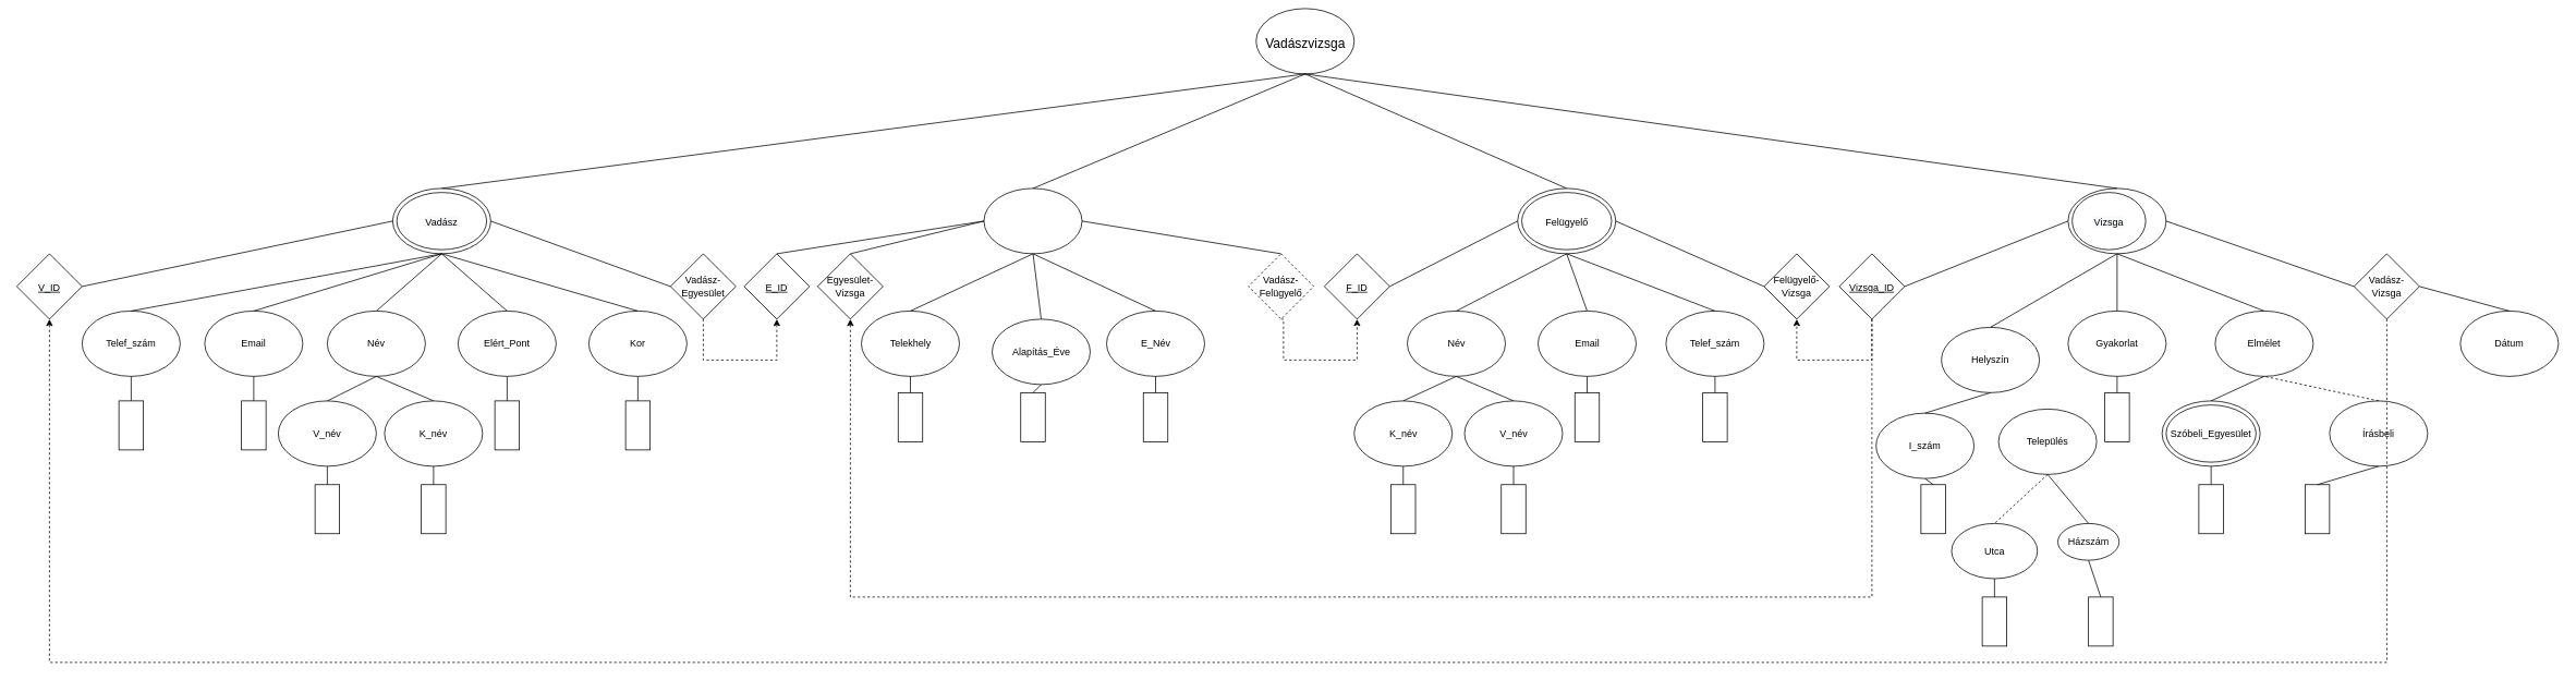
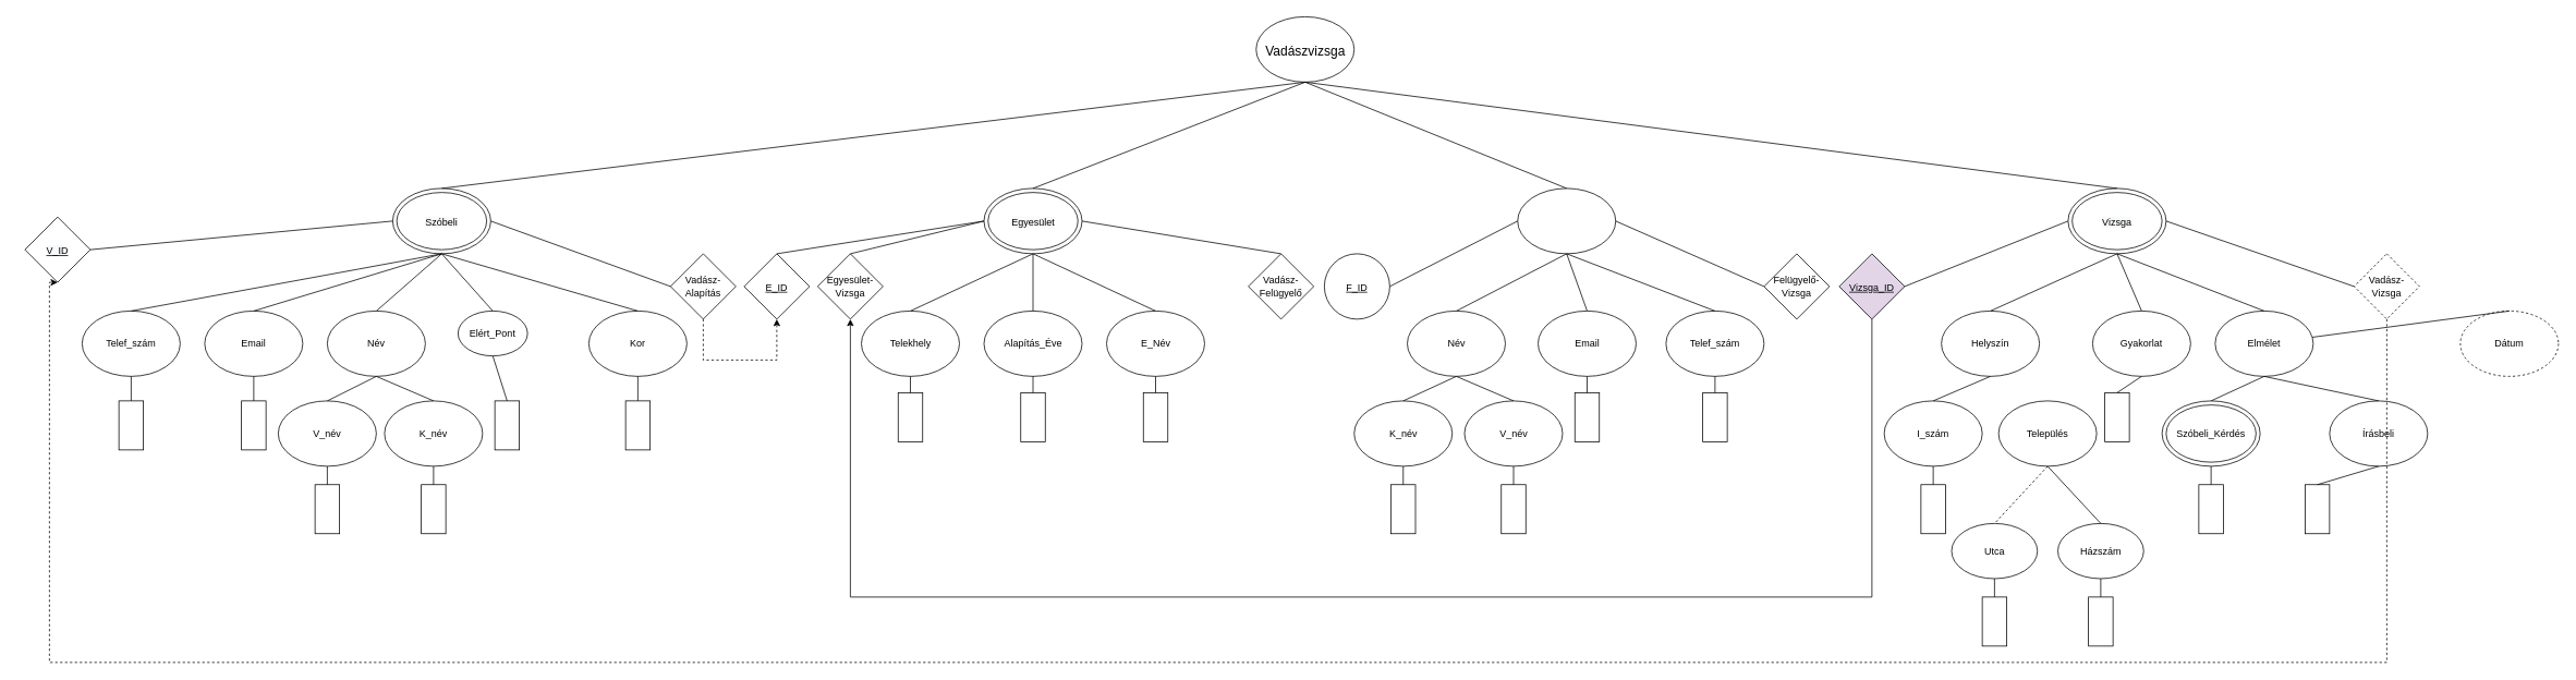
- <mxCell id="2" value="&lt;font style=&quot;font-size: 16px;&quot;&gt;Vadászvizsga&lt;/font&gt;" style="ellipse;whiteSpace=wrap;html=1;fontSize=24;" vertex="1" parent="1"><mxGeometry x="1536.5" y="10" width="120" height="80" as="geometry" /></mxCell>
+ <mxCell id="2" value="&lt;font style=&quot;font-size: 16px;&quot;&gt;Vadászvizsga&lt;/font&gt;" style="ellipse;whiteSpace=wrap;html=1;fontSize=24;" vertex="1" parent="1"><mxGeometry x="1536.5" y="20" width="120" height="80" as="geometry" /></mxCell>
- <mxCell id="32" value="&lt;span style=&quot;color: rgb(0, 0, 0); font-family: Helvetica; font-size: 12px; font-style: normal; font-variant-ligatures: normal; font-variant-caps: normal; font-weight: 400; letter-spacing: normal; orphans: 2; text-align: center; text-indent: 0px; text-transform: none; widows: 2; word-spacing: 0px; -webkit-text-stroke-width: 0px; background-color: rgb(248, 249, 250); text-decoration-thickness: initial; text-decoration-style: initial; text-decoration-color: initial; float: none; display: inline !important;&quot;&gt;Vadász&lt;/span&gt;" style="ellipse;whiteSpace=wrap;html=1;fontSize=16;" vertex="1" parent="1"><mxGeometry x="485" y="235" width="110" height="70" as="geometry" /></mxCell>
+ <mxCell id="32" value="&lt;span style=&quot;color: rgb(0, 0, 0); font-family: Helvetica; font-size: 12px; font-style: normal; font-variant-ligatures: normal; font-variant-caps: normal; font-weight: 400; letter-spacing: normal; orphans: 2; text-align: center; text-indent: 0px; text-transform: none; widows: 2; word-spacing: 0px; -webkit-text-stroke-width: 0px; background-color: rgb(248, 249, 250); text-decoration-thickness: initial; text-decoration-style: initial; text-decoration-color: initial; float: none; display: inline !important;&quot;&gt;Szóbeli&lt;/span&gt;" style="ellipse;whiteSpace=wrap;html=1;fontSize=16;" vertex="1" parent="1"><mxGeometry x="485" y="235" width="110" height="70" as="geometry" /></mxCell>
+ <mxCell id="34" value="&lt;span style=&quot;color: rgb(0, 0, 0); font-family: Helvetica; font-size: 12px; font-style: normal; font-variant-ligatures: normal; font-variant-caps: normal; font-weight: 400; letter-spacing: normal; orphans: 2; text-align: center; text-indent: 0px; text-transform: none; widows: 2; word-spacing: 0px; -webkit-text-stroke-width: 0px; background-color: rgb(248, 249, 250); text-decoration-thickness: initial; text-decoration-style: initial; text-decoration-color: initial; float: none; display: inline !important;&quot;&gt;Egyesület&lt;/span&gt;" style="ellipse;whiteSpace=wrap;html=1;fontSize=16;" vertex="1" parent="1"><mxGeometry x="1208.5" y="235" width="110" height="70" as="geometry" /></mxCell>
- <mxCell id="33" value="&lt;span style=&quot;font-size: 12px;&quot;&gt;Felügyelő&lt;/span&gt;" style="ellipse;whiteSpace=wrap;html=1;fontSize=16;" vertex="1" parent="1"><mxGeometry x="1861.5" y="235" width="110" height="70" as="geometry" /></mxCell>
- <mxCell id="35" value="&lt;span style=&quot;color: rgb(0, 0, 0); font-family: Helvetica; font-size: 12px; font-style: normal; font-variant-ligatures: normal; font-variant-caps: normal; font-weight: 400; letter-spacing: normal; orphans: 2; text-align: center; text-indent: 0px; text-transform: none; widows: 2; word-spacing: 0px; -webkit-text-stroke-width: 0px; background-color: rgb(248, 249, 250); text-decoration-thickness: initial; text-decoration-style: initial; text-decoration-color: initial; float: none; display: inline !important;&quot;&gt;Vizsga&lt;br&gt;&lt;/span&gt;" style="ellipse;whiteSpace=wrap;html=1;fontSize=16;" vertex="1" parent="1"><mxGeometry x="2535" y="235" width="90" height="70" as="geometry" /></mxCell>
+ <mxCell id="35" value="&lt;span style=&quot;color: rgb(0, 0, 0); font-family: Helvetica; font-size: 12px; font-style: normal; font-variant-ligatures: normal; font-variant-caps: normal; font-weight: 400; letter-spacing: normal; orphans: 2; text-align: center; text-indent: 0px; text-transform: none; widows: 2; word-spacing: 0px; -webkit-text-stroke-width: 0px; background-color: rgb(248, 249, 250); text-decoration-thickness: initial; text-decoration-style: initial; text-decoration-color: initial; float: none; display: inline !important;&quot;&gt;Vizsga&lt;br&gt;&lt;/span&gt;" style="ellipse;whiteSpace=wrap;html=1;fontSize=16;" vertex="1" parent="1"><mxGeometry x="2535" y="235" width="110" height="70" as="geometry" /></mxCell>
- <mxCell id="102" value="&lt;u style=&quot;color: rgb(0, 0, 0); font-family: Helvetica; font-size: 12px; font-style: normal; font-variant-ligatures: normal; font-variant-caps: normal; font-weight: 400; letter-spacing: normal; orphans: 2; text-align: center; text-indent: 0px; text-transform: none; widows: 2; word-spacing: 0px; -webkit-text-stroke-width: 0px; background-color: rgb(248, 249, 250);&quot;&gt;V_ID&lt;/u&gt;" style="rhombus;whiteSpace=wrap;html=1;fontSize=16;" vertex="1" parent="1"><mxGeometry x="20" y="310" width="80" height="80" as="geometry" /></mxCell>
+ <mxCell id="102" value="&lt;u style=&quot;color: rgb(0, 0, 0); font-family: Helvetica; font-size: 12px; font-style: normal; font-variant-ligatures: normal; font-variant-caps: normal; font-weight: 400; letter-spacing: normal; orphans: 2; text-align: center; text-indent: 0px; text-transform: none; widows: 2; word-spacing: 0px; -webkit-text-stroke-width: 0px; background-color: rgb(248, 249, 250);&quot;&gt;V_ID&lt;/u&gt;" style="rhombus;whiteSpace=wrap;html=1;fontSize=16;" vertex="1" parent="1"><mxGeometry x="30" y="265" width="80" height="80" as="geometry" /></mxCell>
- <mxCell id="112" value="Vadász-Egyesület" style="rhombus;whiteSpace=wrap;html=1;" vertex="1" parent="1"><mxGeometry x="820" y="310" width="80" height="80" as="geometry" /></mxCell>
+ <mxCell id="112" value="Vadász-Alapítás" style="rhombus;whiteSpace=wrap;html=1;" vertex="1" parent="1"><mxGeometry x="820" y="310" width="80" height="80" as="geometry" /></mxCell>
- <mxCell id="119" value="Vadász-Felügyelő" style="rhombus;whiteSpace=wrap;html=1;dashed=1;" vertex="1" parent="1"><mxGeometry x="1527" y="310" width="80" height="80" as="geometry" /></mxCell>
+ <mxCell id="119" value="Vadász-Felügyelő" style="rhombus;whiteSpace=wrap;html=1;" vertex="1" parent="1"><mxGeometry x="1527" y="310" width="80" height="80" as="geometry" /></mxCell>
- <mxCell id="104" value="&lt;u style=&quot;font-size: 12px;&quot;&gt;F_ID&lt;/u&gt;" style="rhombus;whiteSpace=wrap;html=1;fontSize=16;" vertex="1" parent="1"><mxGeometry x="1620" y="310" width="80" height="80" as="geometry" /></mxCell>
+ <mxCell id="104" value="&lt;u style=&quot;font-size: 12px;&quot;&gt;F_ID&lt;/u&gt;" style="ellipse;whiteSpace=wrap;html=1;fontSize=16;" vertex="1" parent="1"><mxGeometry x="1620" y="310" width="80" height="80" as="geometry" /></mxCell>
- <mxCell id="109" value="&lt;u style=&quot;font-size: 12px;&quot;&gt;Vizsga_ID&lt;/u&gt;" style="rhombus;whiteSpace=wrap;html=1;fontSize=16;" vertex="1" parent="1"><mxGeometry x="2250" y="310" width="80" height="80" as="geometry" /></mxCell>
+ <mxCell id="109" value="&lt;u style=&quot;font-size: 12px;&quot;&gt;Vizsga_ID&lt;/u&gt;" style="rhombus;whiteSpace=wrap;html=1;fontSize=16;fillColor=#e1d5e7;" vertex="1" parent="1"><mxGeometry x="2250" y="310" width="80" height="80" as="geometry" /></mxCell>
- <mxCell id="122" value="Vadász-Vizsga" style="rhombus;whiteSpace=wrap;html=1;" vertex="1" parent="1"><mxGeometry x="2880" y="310" width="80" height="80" as="geometry" /></mxCell>
+ <mxCell id="122" value="Vadász-Vizsga" style="rhombus;whiteSpace=wrap;html=1;dashed=1;" vertex="1" parent="1"><mxGeometry x="2880" y="310" width="80" height="80" as="geometry" /></mxCell>
- <mxCell id="125" value="" style="endArrow=none;html=1;rounded=0;fontSize=24;exitX=0.5;exitY=0;exitDx=0;exitDy=0;entryX=1;entryY=0.5;entryDx=0;entryDy=0;" edge="1" parent="1" source="124" target="122"><mxGeometry width="50" height="50" relative="1" as="geometry"><mxPoint x="2845" y="500" as="sourcePoint" /><mxPoint x="2780" y="470" as="targetPoint" /></mxGeometry></mxCell>
+ <mxCell id="125" value="" style="endArrow=none;html=1;rounded=0;fontSize=24;exitX=0.5;exitY=0;exitDx=0;exitDy=0;" edge="1" parent="1" source="124" target="71"><mxGeometry width="50" height="50" relative="1" as="geometry"><mxPoint x="2845" y="500" as="sourcePoint" /><mxPoint x="2780" y="470" as="targetPoint" /></mxGeometry></mxCell>
- <mxCell id="11" value="Elért_Pont" style="ellipse;whiteSpace=wrap;html=1;" vertex="1" parent="1"><mxGeometry x="560" y="380" width="120" height="80" as="geometry" /></mxCell>
+ <mxCell id="11" value="Elért_Pont" style="ellipse;whiteSpace=wrap;html=1;" vertex="1" parent="1"><mxGeometry x="560" y="380" width="85" height="55" as="geometry" /></mxCell>
- <mxCell id="69" value="Gyakorlat" style="ellipse;whiteSpace=wrap;html=1;" vertex="1" parent="1"><mxGeometry x="2530" y="380" width="120" height="80" as="geometry" /></mxCell>
+ <mxCell id="69" value="Gyakorlat" style="ellipse;whiteSpace=wrap;html=1;" vertex="1" parent="1"><mxGeometry x="2560" y="380" width="120" height="80" as="geometry" /></mxCell>
- <mxCell id="124" value="Dátum" style="ellipse;whiteSpace=wrap;html=1;dashed=0;" vertex="1" parent="1"><mxGeometry x="3010" y="380" width="120" height="80" as="geometry" /></mxCell>
+ <mxCell id="124" value="Dátum" style="ellipse;whiteSpace=wrap;html=1;dashed=1;" vertex="1" parent="1"><mxGeometry x="3010" y="380" width="120" height="80" as="geometry" /></mxCell>
- <mxCell id="58" value="Alapítás_Éve" style="ellipse;whiteSpace=wrap;html=1;" vertex="1" parent="1"><mxGeometry x="1213.5" y="390" width="120" height="80" as="geometry" /></mxCell>
+ <mxCell id="58" value="Alapítás_Éve" style="ellipse;whiteSpace=wrap;html=1;" vertex="1" parent="1"><mxGeometry x="1203.5" y="380" width="120" height="80" as="geometry" /></mxCell>
- <mxCell id="118" style="edgeStyle=orthogonalEdgeStyle;rounded=0;orthogonalLoop=1;jettySize=auto;html=1;exitX=0.5;exitY=1;exitDx=0;exitDy=0;entryX=0.5;entryY=1;entryDx=0;entryDy=0;dashed=1;fontSize=16;" edge="1" parent="1" source="119" target="104"><mxGeometry relative="1" as="geometry"><Array as="points"><mxPoint x="1570" y="390" /><mxPoint x="1570" y="440" /><mxPoint x="1660" y="440" /></Array></mxGeometry></mxCell>
- <mxCell id="108" style="edgeStyle=orthogonalEdgeStyle;rounded=0;orthogonalLoop=1;jettySize=auto;html=1;exitX=0.5;exitY=1;exitDx=0;exitDy=0;entryX=0.5;entryY=1;entryDx=0;entryDy=0;dashed=1;fontSize=16;" edge="1" parent="1" source="109" target="116"><mxGeometry relative="1" as="geometry"><Array as="points"><mxPoint x="2290" y="440" /><mxPoint x="2198" y="440" /></Array></mxGeometry></mxCell>
- <mxCell id="70" value="Helyszín" style="ellipse;whiteSpace=wrap;html=1;" vertex="1" parent="1"><mxGeometry x="2375" y="400" width="120" height="80" as="geometry" /></mxCell>
+ <mxCell id="70" value="Helyszín" style="ellipse;whiteSpace=wrap;html=1;" vertex="1" parent="1"><mxGeometry x="2375" y="380" width="120" height="80" as="geometry" /></mxCell>
- <mxCell id="80" value="" style="endArrow=none;html=1;rounded=0;fontSize=24;exitX=0.5;exitY=0;exitDx=0;exitDy=0;entryX=0.5;entryY=1;entryDx=0;entryDy=0;dashed=1;" edge="1" parent="1" source="72" target="71"><mxGeometry width="50" height="50" relative="1" as="geometry"><mxPoint x="2760" y="520" as="sourcePoint" /><mxPoint x="2680" y="267.5" as="targetPoint" /></mxGeometry></mxCell>
+ <mxCell id="80" value="" style="endArrow=none;html=1;rounded=0;fontSize=24;exitX=0.5;exitY=0;exitDx=0;exitDy=0;entryX=0.5;entryY=1;entryDx=0;entryDy=0;" edge="1" parent="1" source="72" target="71"><mxGeometry width="50" height="50" relative="1" as="geometry"><mxPoint x="2760" y="520" as="sourcePoint" /><mxPoint x="2680" y="267.5" as="targetPoint" /></mxGeometry></mxCell>
- <mxCell id="85" value="Szóbeli_Egyesület" style="ellipse;whiteSpace=wrap;html=1;" vertex="1" parent="1"><mxGeometry x="2650" y="495" width="110" height="70" as="geometry" /></mxCell>
+ <mxCell id="85" value="Szóbeli_Kérdés" style="ellipse;whiteSpace=wrap;html=1;" vertex="1" parent="1"><mxGeometry x="2650" y="495" width="110" height="70" as="geometry" /></mxCell>
- <mxCell id="74" value="Település" style="ellipse;whiteSpace=wrap;html=1;" vertex="1" parent="1"><mxGeometry x="2445" y="500" width="120" height="80" as="geometry" /></mxCell>
+ <mxCell id="74" value="Település" style="ellipse;whiteSpace=wrap;html=1;" vertex="1" parent="1"><mxGeometry x="2445" y="490" width="120" height="80" as="geometry" /></mxCell>
- <mxCell id="73" value="I_szám" style="ellipse;whiteSpace=wrap;html=1;" vertex="1" parent="1"><mxGeometry x="2295" y="505" width="120" height="80" as="geometry" /></mxCell>
+ <mxCell id="73" value="I_szám" style="ellipse;whiteSpace=wrap;html=1;" vertex="1" parent="1"><mxGeometry x="2305" y="490" width="120" height="80" as="geometry" /></mxCell>
- <mxCell id="75" value="Házszám" style="ellipse;whiteSpace=wrap;html=1;" vertex="1" parent="1"><mxGeometry x="2517.5" y="640" width="75" height="45" as="geometry" /></mxCell>
+ <mxCell id="75" value="Házszám" style="ellipse;whiteSpace=wrap;html=1;" vertex="1" parent="1"><mxGeometry x="2517.5" y="640" width="105" height="67.5" as="geometry" /></mxCell>
- <mxCell id="107" style="edgeStyle=orthogonalEdgeStyle;rounded=0;orthogonalLoop=1;jettySize=auto;html=1;exitX=0.5;exitY=1;exitDx=0;exitDy=0;entryX=0.5;entryY=1;entryDx=0;entryDy=0;dashed=1;fontSize=16;" edge="1" parent="1" source="109" target="114"><mxGeometry relative="1" as="geometry"><Array as="points"><mxPoint x="2290" y="730" /><mxPoint x="1040" y="730" /></Array></mxGeometry></mxCell>
+ <mxCell id="107" style="edgeStyle=orthogonalEdgeStyle;rounded=0;orthogonalLoop=1;jettySize=auto;html=1;exitX=0.5;exitY=1;exitDx=0;exitDy=0;entryX=0.5;entryY=1;entryDx=0;entryDy=0;dashed=0;fontSize=16;" edge="1" parent="1" source="109" target="114"><mxGeometry relative="1" as="geometry"><Array as="points"><mxPoint x="2290" y="730" /><mxPoint x="1040" y="730" /></Array></mxGeometry></mxCell>
